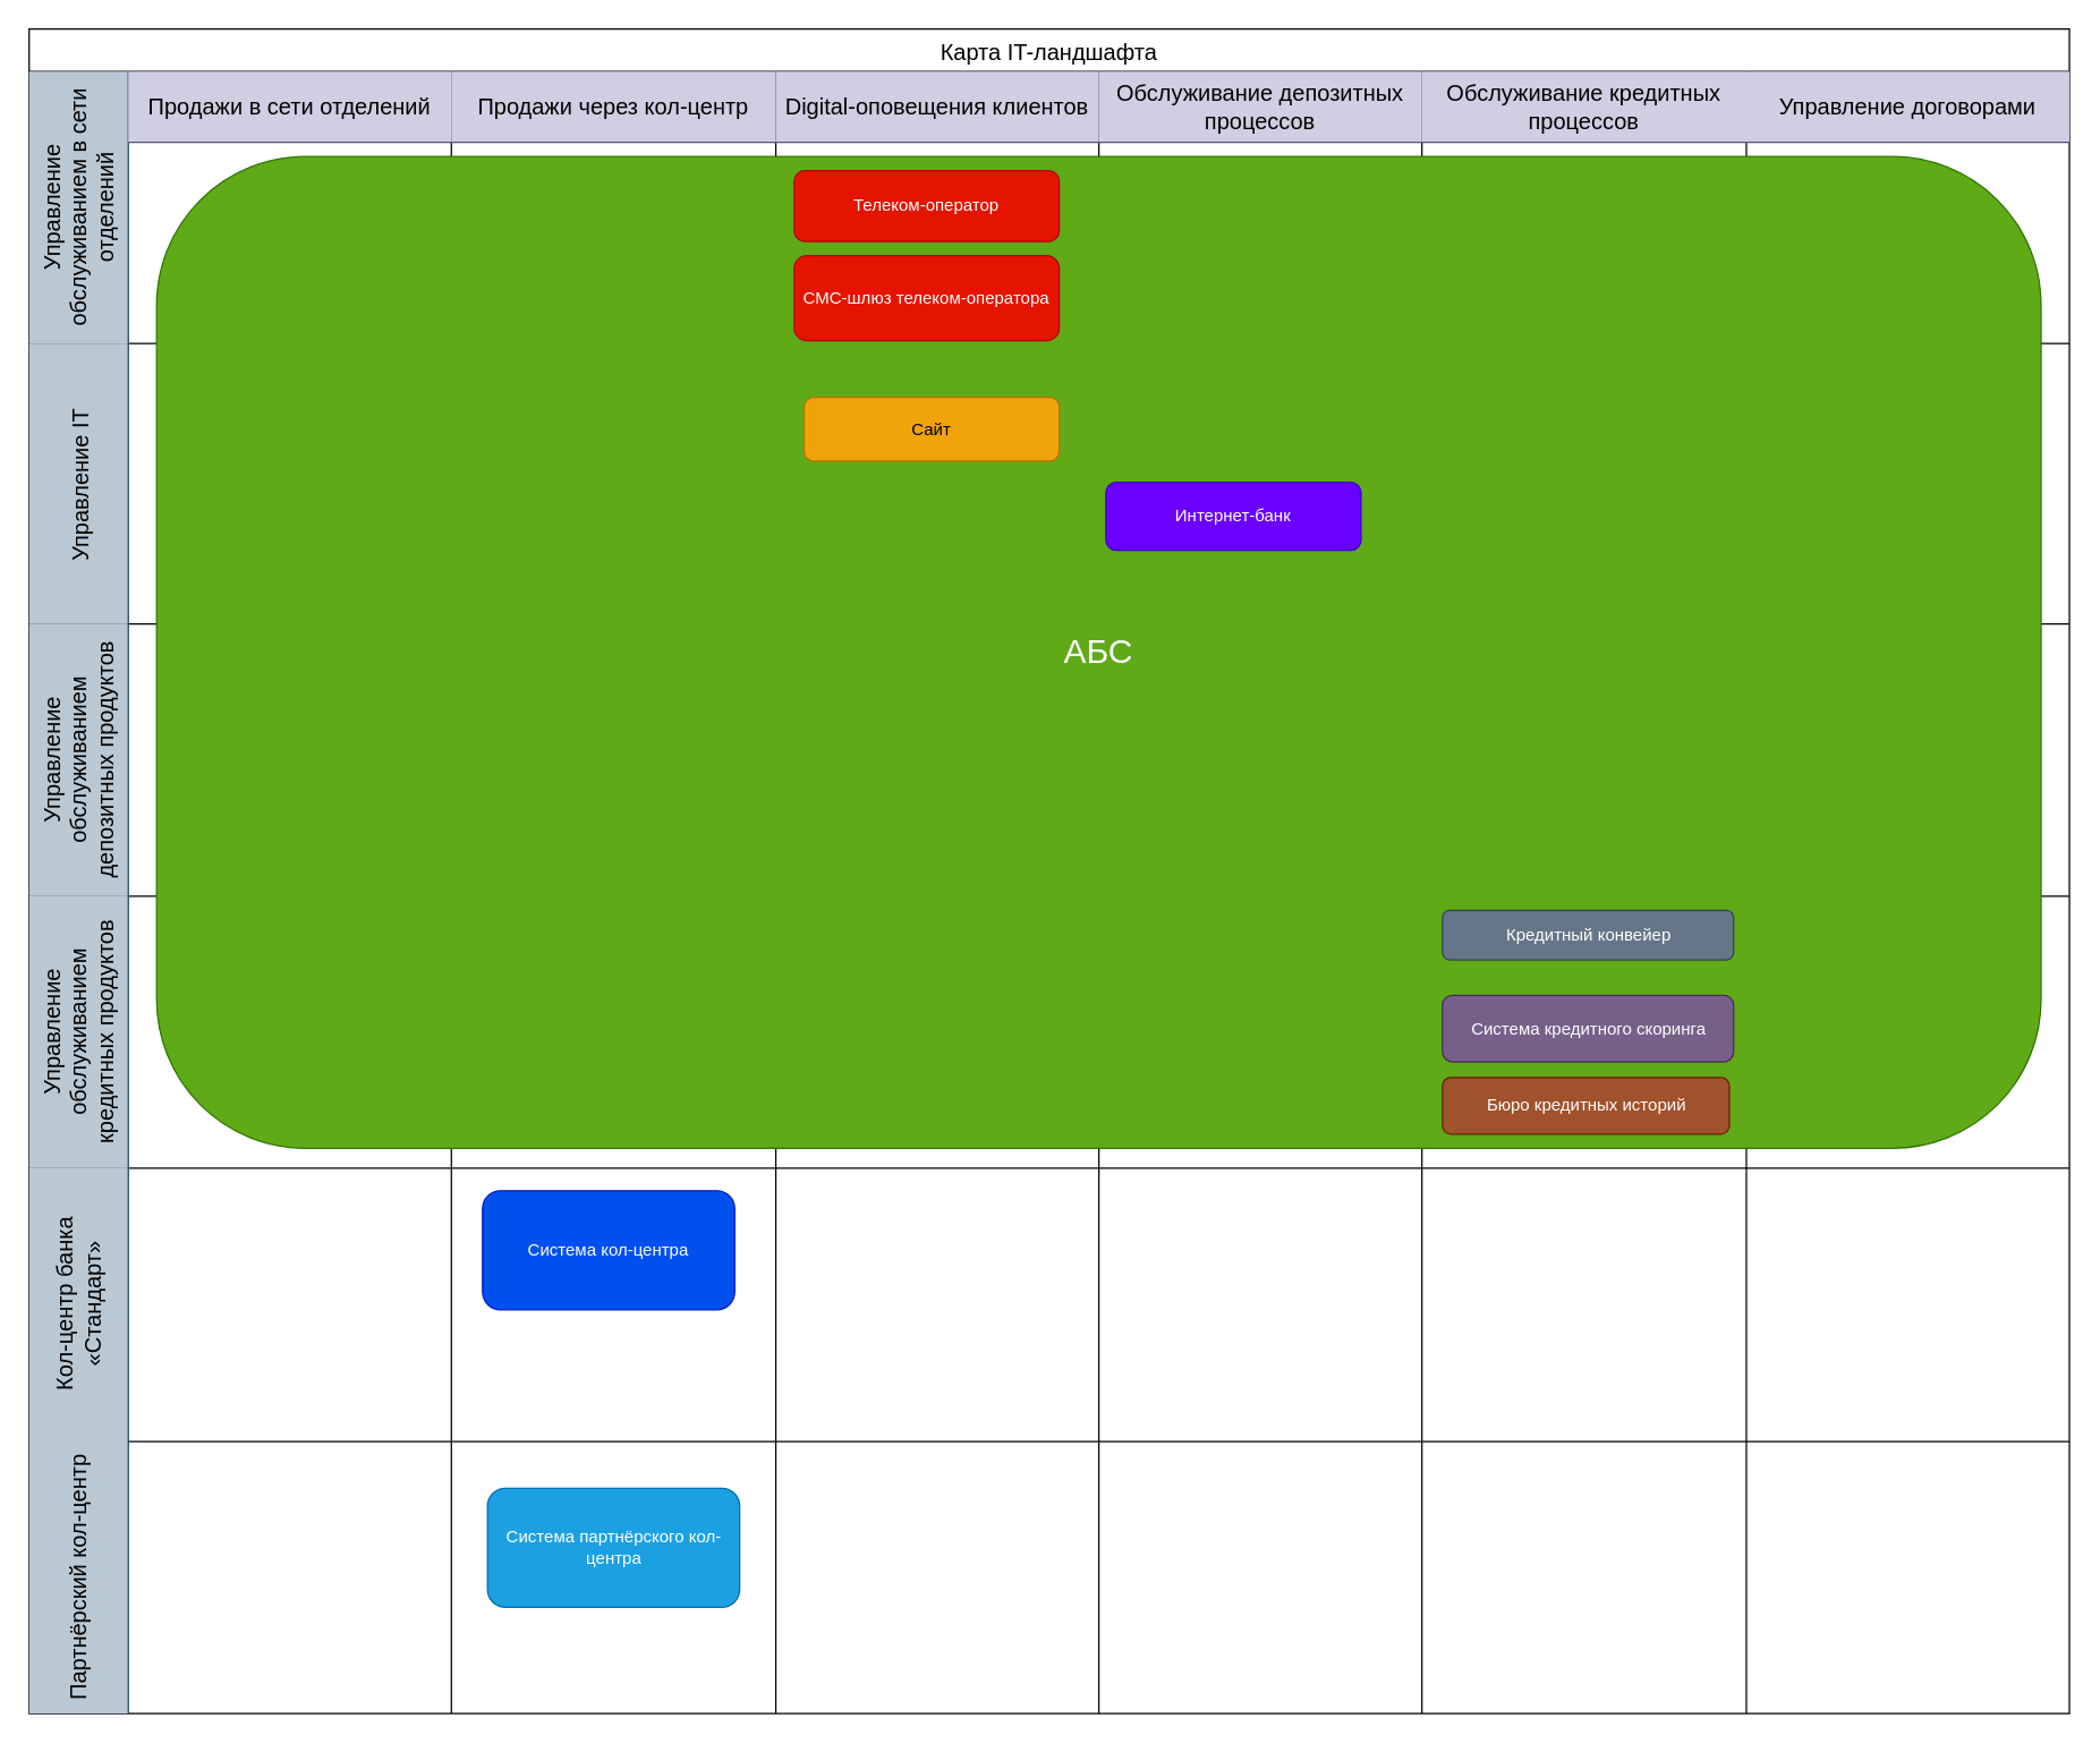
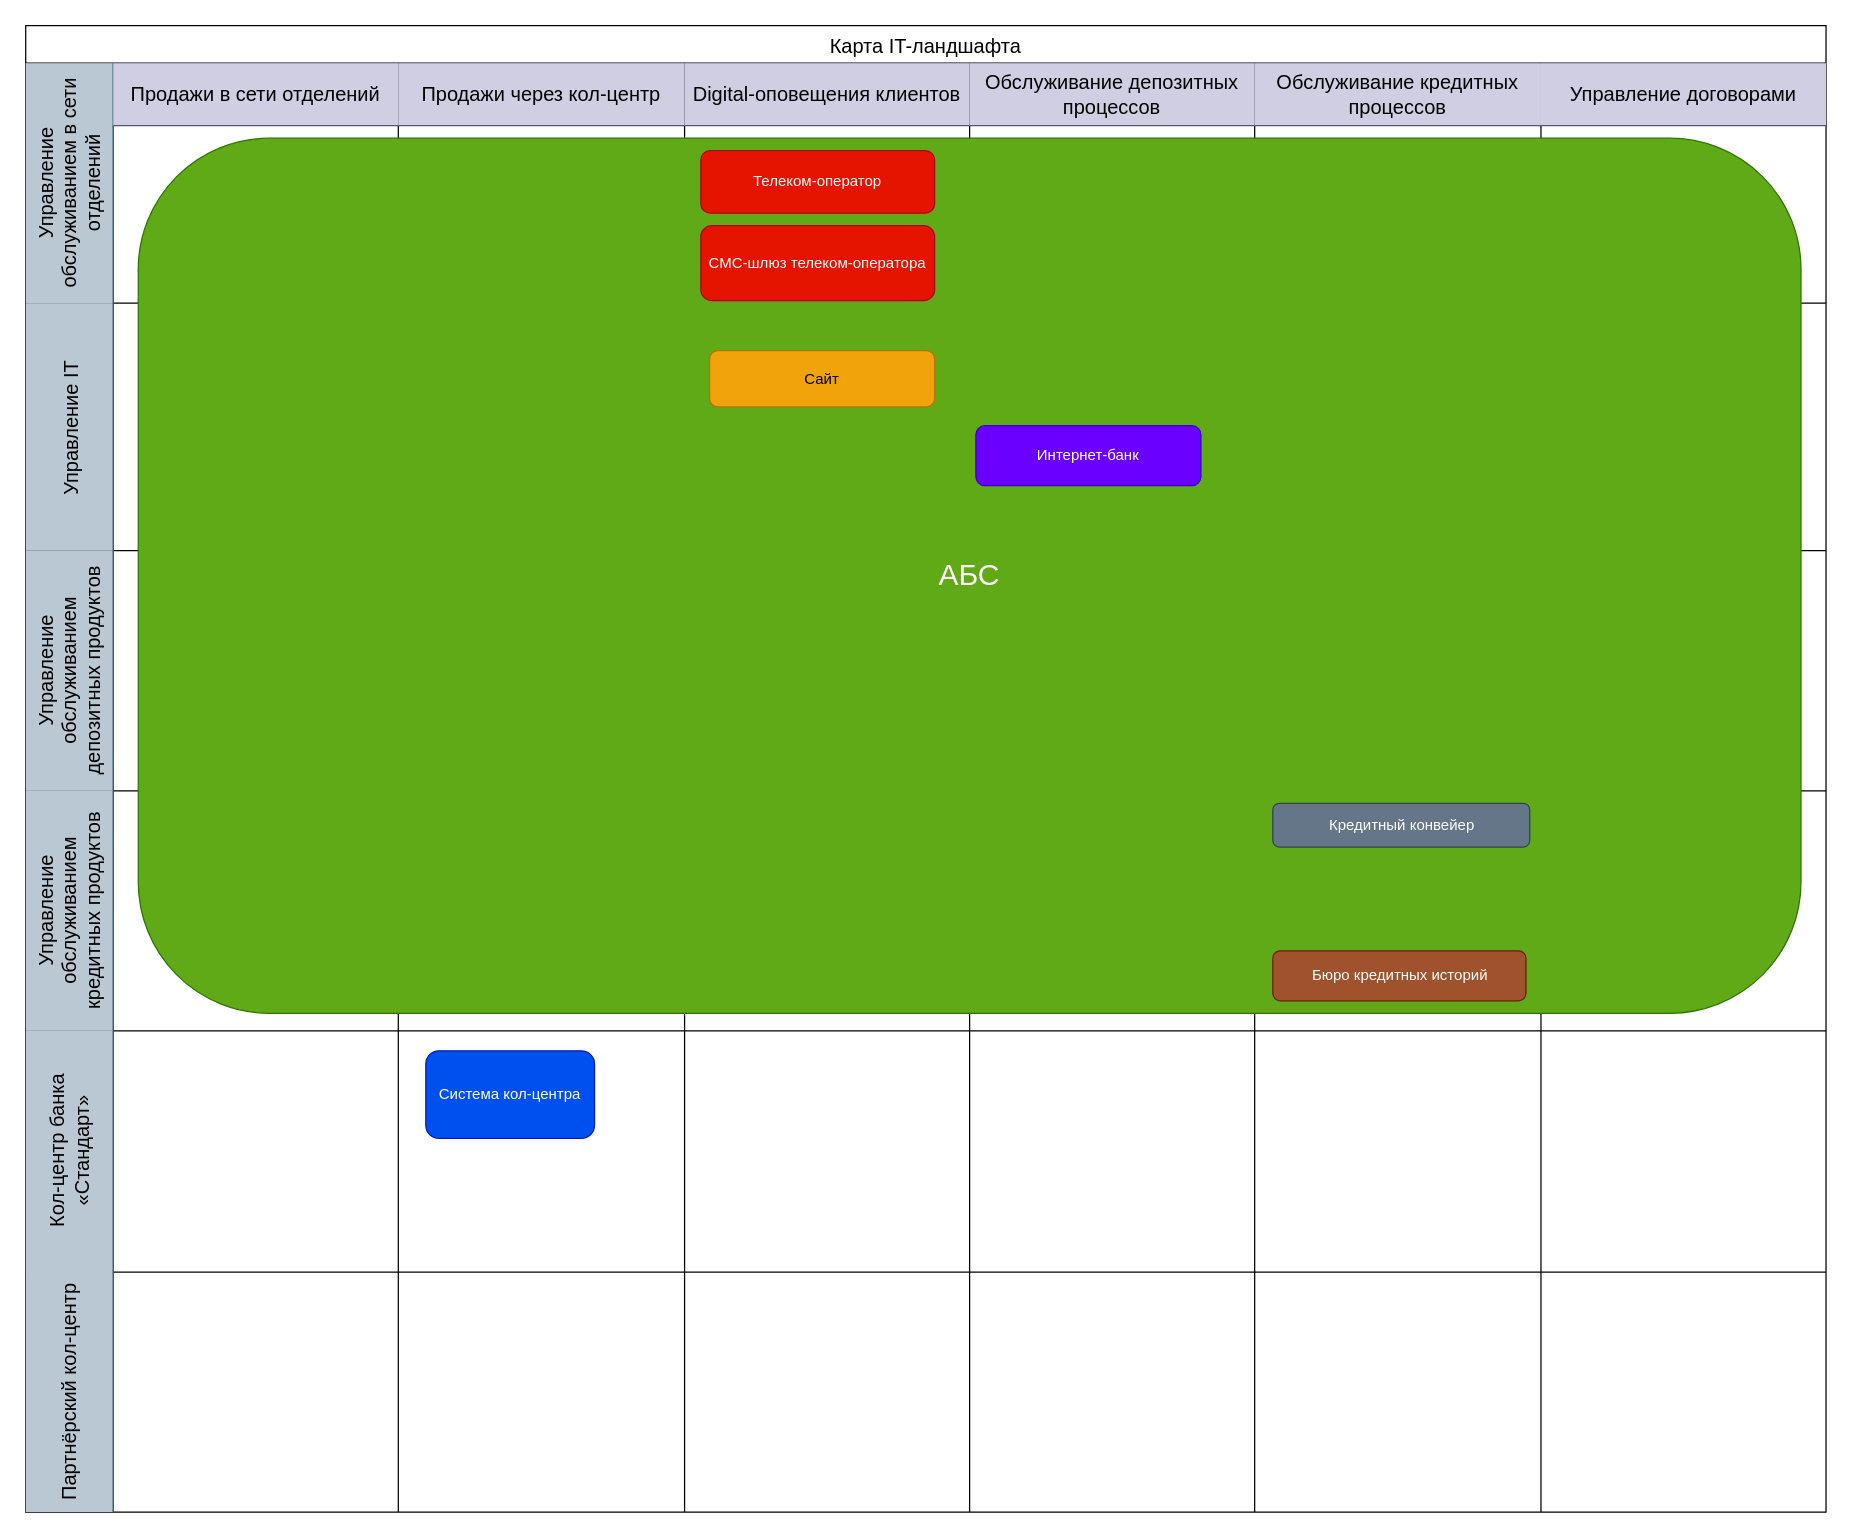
- <mxCell id="35" value="Система кредитного скоринга" style="rounded=1;whiteSpace=wrap;html=1;fillColor=#76608a;fontColor=#ffffff;strokeColor=#432D57;" parent="34" vertex="1"><mxGeometry x="14.5" y="70" width="205.5" height="47" as="geometry" /></mxCell>
- <mxCell id="41" value="Система кол-центра" style="rounded=1;whiteSpace=wrap;html=1;fillColor=#0050ef;fontColor=#ffffff;strokeColor=#001DBC;" parent="40" vertex="1"><mxGeometry x="22" y="16" width="178" height="84" as="geometry" /></mxCell>
+ <mxCell id="41" value="Система кол-центра" style="rounded=1;whiteSpace=wrap;html=1;fillColor=#0050ef;fontColor=#ffffff;strokeColor=#001DBC;" parent="40" vertex="1"><mxGeometry x="22" y="16" width="135" height="70" as="geometry" /></mxCell>
- <mxCell id="49" value="Система партнёрского кол-центра" style="rounded=1;whiteSpace=wrap;html=1;fillColor=#1ba1e2;fontColor=#ffffff;strokeColor=#006EAF;" parent="48" vertex="1"><mxGeometry x="25.5" y="33" width="178" height="84" as="geometry" /></mxCell>
